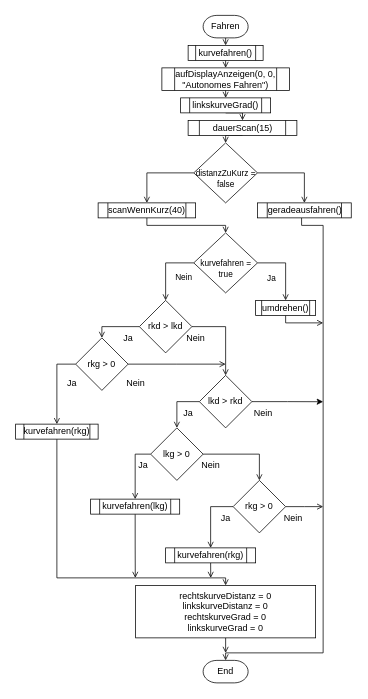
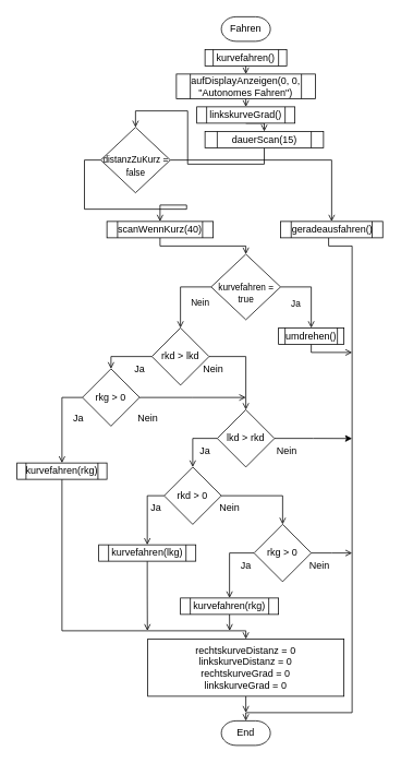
- <mxCell id="2" style="edgeStyle=orthogonalEdgeStyle;rounded=0;orthogonalLoop=1;jettySize=auto;html=1;exitX=0.5;exitY=1;exitDx=0;exitDy=0;exitPerimeter=0;entryX=0.5;entryY=0;entryDx=0;entryDy=0;endArrow=open;endFill=0;" parent="1" source="3" target="31" edge="1"><mxGeometry relative="1" as="geometry" /></mxCell>
- <mxCell id="8" value="&lt;font style=&quot;font-size: 11px&quot;&gt;&lt;br&gt;distanzZuKurz = false&lt;/font&gt;" style="strokeWidth=1;html=1;shape=mxgraph.flowchart.decision;whiteSpace=wrap;rounded=1;strokeColor=default;" parent="1" vertex="1"><mxGeometry x="257.5" y="190" width="85" height="80" as="geometry" /></mxCell>
+ <mxCell id="8" value="&lt;font style=&quot;font-size: 11px&quot;&gt;&lt;br&gt;distanzZuKurz = false&lt;/font&gt;" style="strokeWidth=1;html=1;shape=mxgraph.flowchart.decision;whiteSpace=wrap;rounded=1;strokeColor=default;" parent="1" vertex="1"><mxGeometry x="122.5" y="155" width="85" height="80" as="geometry" /></mxCell>
- <mxCell id="46" value="lkg &amp;gt; 0" style="strokeWidth=1;html=1;shape=mxgraph.flowchart.decision;whiteSpace=wrap;rounded=1;strokeColor=default;" parent="1" vertex="1"><mxGeometry x="200" y="570" width="70" height="70" as="geometry" /></mxCell>
+ <mxCell id="46" value="rkd &amp;gt; 0" style="strokeWidth=1;html=1;shape=mxgraph.flowchart.decision;whiteSpace=wrap;rounded=1;strokeColor=default;" parent="1" vertex="1"><mxGeometry x="200" y="570" width="70" height="70" as="geometry" /></mxCell>
